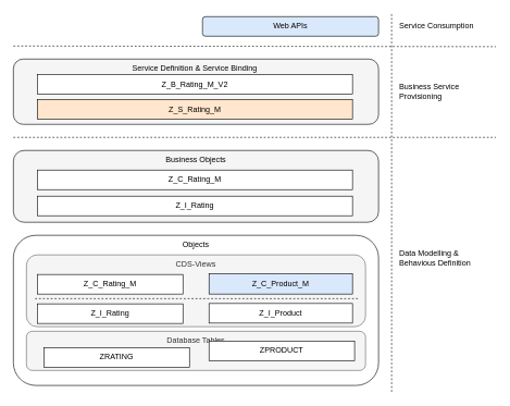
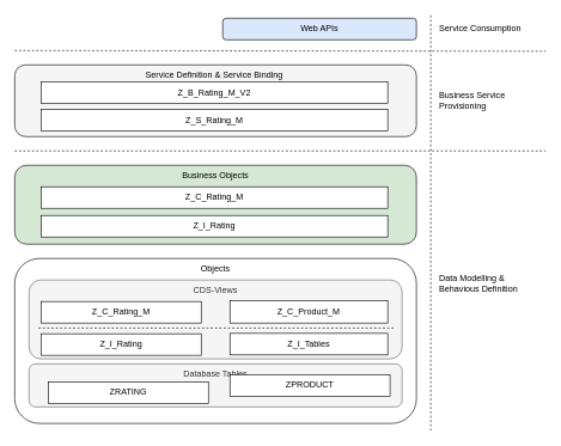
- <mxCell id="25" value="Z_S_Rating_M" style="rounded=0;whiteSpace=wrap;html=1;fillColor=#ffe6cc;" parent="1" vertex="1"><mxGeometry x="56.77" y="152" width="483.23" height="30" as="geometry" /></mxCell>
+ <mxCell id="25" value="Z_S_Rating_M" style="rounded=0;whiteSpace=wrap;html=1;" parent="1" vertex="1"><mxGeometry x="56.77" y="152" width="483.23" height="30" as="geometry" /></mxCell>
- <mxCell id="22" value="Business Objects&lt;br&gt;" style="rounded=1;whiteSpace=wrap;html=1;verticalAlign=top;fillColor=#f5f5f5;" parent="21" vertex="1"><mxGeometry width="560" height="110" as="geometry" /></mxCell>
+ <mxCell id="22" value="Business Objects&lt;br&gt;" style="rounded=1;whiteSpace=wrap;html=1;verticalAlign=top;fillColor=#d5e8d4;" parent="21" vertex="1"><mxGeometry width="560" height="110" as="geometry" /></mxCell>
- <mxCell id="19" value="Z_C_Product_M" style="rounded=0;whiteSpace=wrap;html=1;fillColor=#dae8fc;" parent="1" vertex="1"><mxGeometry x="320" y="419" width="220" height="31" as="geometry" /></mxCell>
+ <mxCell id="19" value="Z_C_Product_M" style="rounded=0;whiteSpace=wrap;html=1;" parent="1" vertex="1"><mxGeometry x="320" y="419" width="220" height="31" as="geometry" /></mxCell>
- <mxCell id="14" value="Z_I_Product" style="rounded=0;whiteSpace=wrap;html=1;" parent="1" vertex="1"><mxGeometry x="320" y="464.5" width="220" height="30" as="geometry" /></mxCell>
+ <mxCell id="14" value="Z_I_Tables" style="rounded=0;whiteSpace=wrap;html=1;" parent="1" vertex="1"><mxGeometry x="320" y="464.5" width="220" height="30" as="geometry" /></mxCell>
